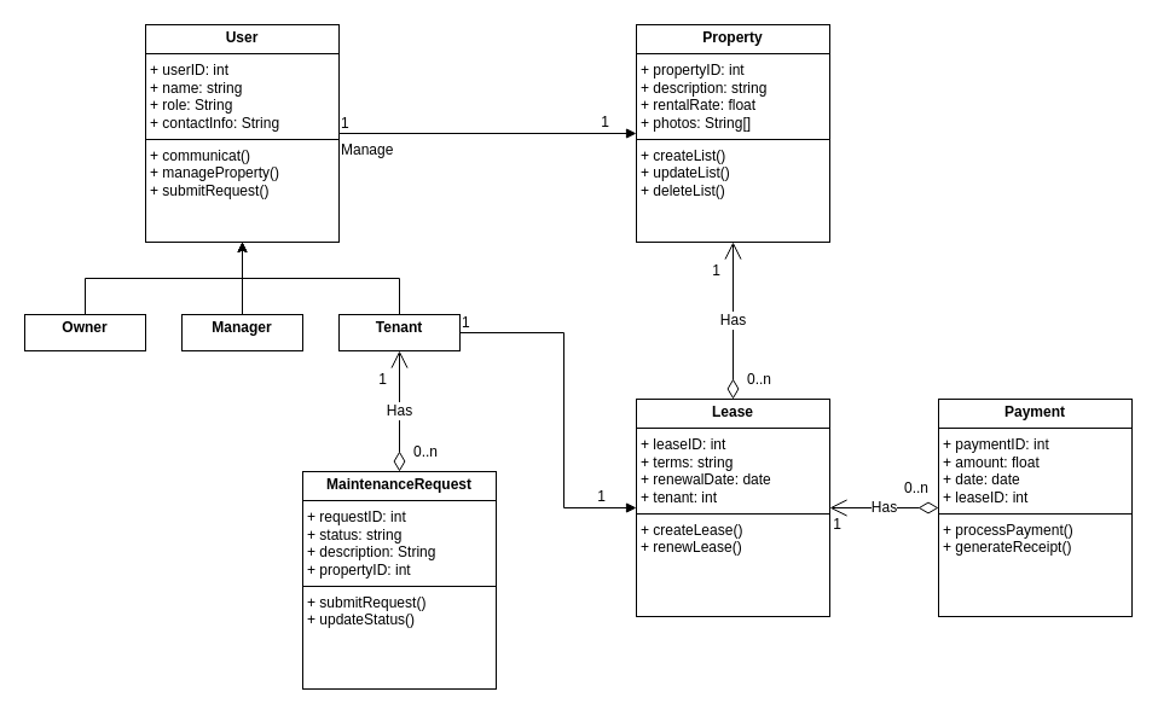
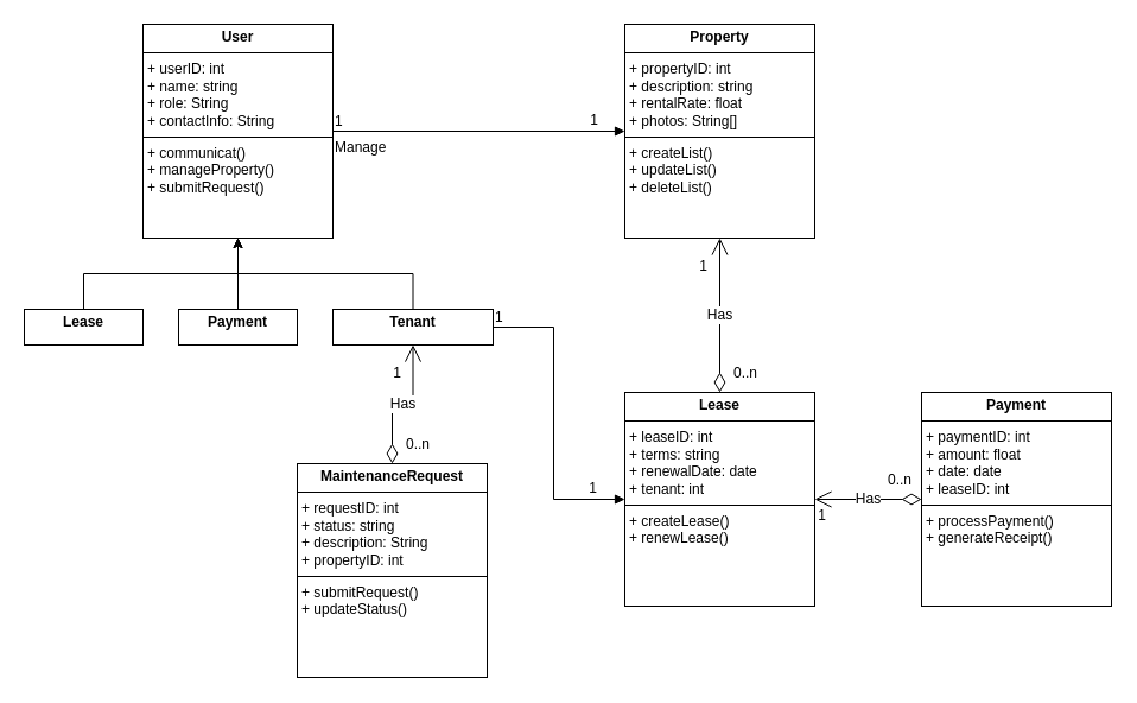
- <mxCell id="16" value="&lt;p style=&quot;margin:0px;margin-top:4px;text-align:center;&quot;&gt;&lt;b&gt;Owner&lt;/b&gt;&lt;/p&gt;" style="verticalAlign=top;align=left;overflow=fill;html=1;whiteSpace=wrap;strokeColor=default;fontFamily=Helvetica;fontSize=12;fontColor=default;fillColor=default;" vertex="1" parent="1"><mxGeometry x="20" y="260" width="100" height="30" as="geometry" /></mxCell>
+ <mxCell id="16" value="&lt;p style=&quot;margin:0px;margin-top:4px;text-align:center;&quot;&gt;&lt;b&gt;Lease&lt;/b&gt;&lt;/p&gt;" style="verticalAlign=top;align=left;overflow=fill;html=1;whiteSpace=wrap;strokeColor=default;fontFamily=Helvetica;fontSize=12;fontColor=default;fillColor=default;" vertex="1" parent="1"><mxGeometry x="20" y="260" width="100" height="30" as="geometry" /></mxCell>
- <mxCell id="18" value="&lt;p style=&quot;margin:0px;margin-top:4px;text-align:center;&quot;&gt;&lt;b&gt;Manager&lt;/b&gt;&lt;/p&gt;" style="verticalAlign=top;align=left;overflow=fill;html=1;whiteSpace=wrap;strokeColor=default;fontFamily=Helvetica;fontSize=12;fontColor=default;fillColor=default;" vertex="1" parent="1"><mxGeometry x="150" y="260" width="100" height="30" as="geometry" /></mxCell>
+ <mxCell id="18" value="&lt;p style=&quot;margin:0px;margin-top:4px;text-align:center;&quot;&gt;&lt;b&gt;Payment&lt;/b&gt;&lt;/p&gt;" style="verticalAlign=top;align=left;overflow=fill;html=1;whiteSpace=wrap;strokeColor=default;fontFamily=Helvetica;fontSize=12;fontColor=default;fillColor=default;" vertex="1" parent="1"><mxGeometry x="150" y="260" width="100" height="30" as="geometry" /></mxCell>
- <mxCell id="14" value="&lt;p style=&quot;margin:0px;margin-top:4px;text-align:center;&quot;&gt;&lt;b&gt;Tenant&lt;/b&gt;&lt;/p&gt;" style="verticalAlign=top;align=left;overflow=fill;html=1;whiteSpace=wrap;strokeColor=default;fontFamily=Helvetica;fontSize=12;fontColor=default;fillColor=default;" vertex="1" parent="1"><mxGeometry x="280" y="260" width="100" height="30" as="geometry" /></mxCell>
+ <mxCell id="14" value="&lt;p style=&quot;margin:0px;margin-top:4px;text-align:center;&quot;&gt;&lt;b&gt;Tenant&lt;/b&gt;&lt;/p&gt;" style="verticalAlign=top;align=left;overflow=fill;html=1;whiteSpace=wrap;strokeColor=default;fontFamily=Helvetica;fontSize=12;fontColor=default;fillColor=default;" vertex="1" parent="1"><mxGeometry x="280" y="260" width="135" height="30" as="geometry" /></mxCell>
